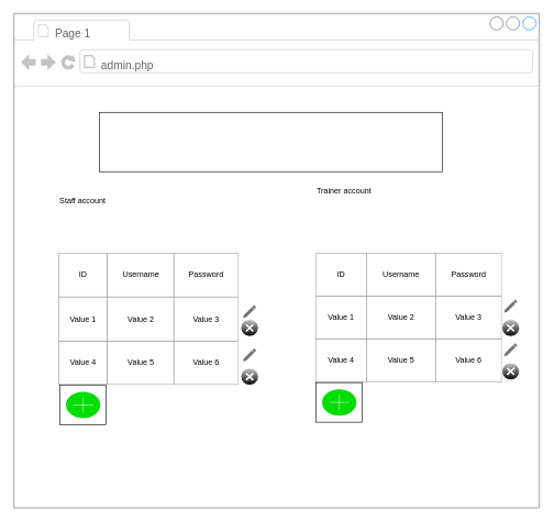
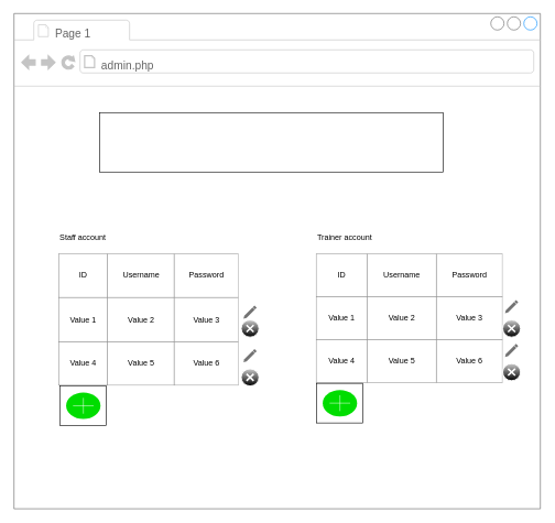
- <mxCell id="10" value="Trainer account" style="text;html=1;resizable=0;points=[];autosize=1;align=left;verticalAlign=top;spacingTop=-4;" vertex="1" parent="2"><mxGeometry x="457" y="260" width="100" height="20" as="geometry" /></mxCell>
+ <mxCell id="10" value="Trainer account" style="text;html=1;resizable=0;points=[];autosize=1;align=left;verticalAlign=top;spacingTop=-4;" vertex="1" parent="2"><mxGeometry x="457" y="330" width="100" height="20" as="geometry" /></mxCell>
- <mxCell id="9" value="Staff account" style="text;html=1;resizable=0;points=[];autosize=1;align=left;verticalAlign=top;spacingTop=-4;" vertex="1" parent="2"><mxGeometry x="67" y="275" width="90" height="20" as="geometry" /></mxCell>
+ <mxCell id="9" value="Staff account" style="text;html=1;resizable=0;points=[];autosize=1;align=left;verticalAlign=top;spacingTop=-4;" vertex="1" parent="2"><mxGeometry x="67" y="330" width="90" height="20" as="geometry" /></mxCell>
